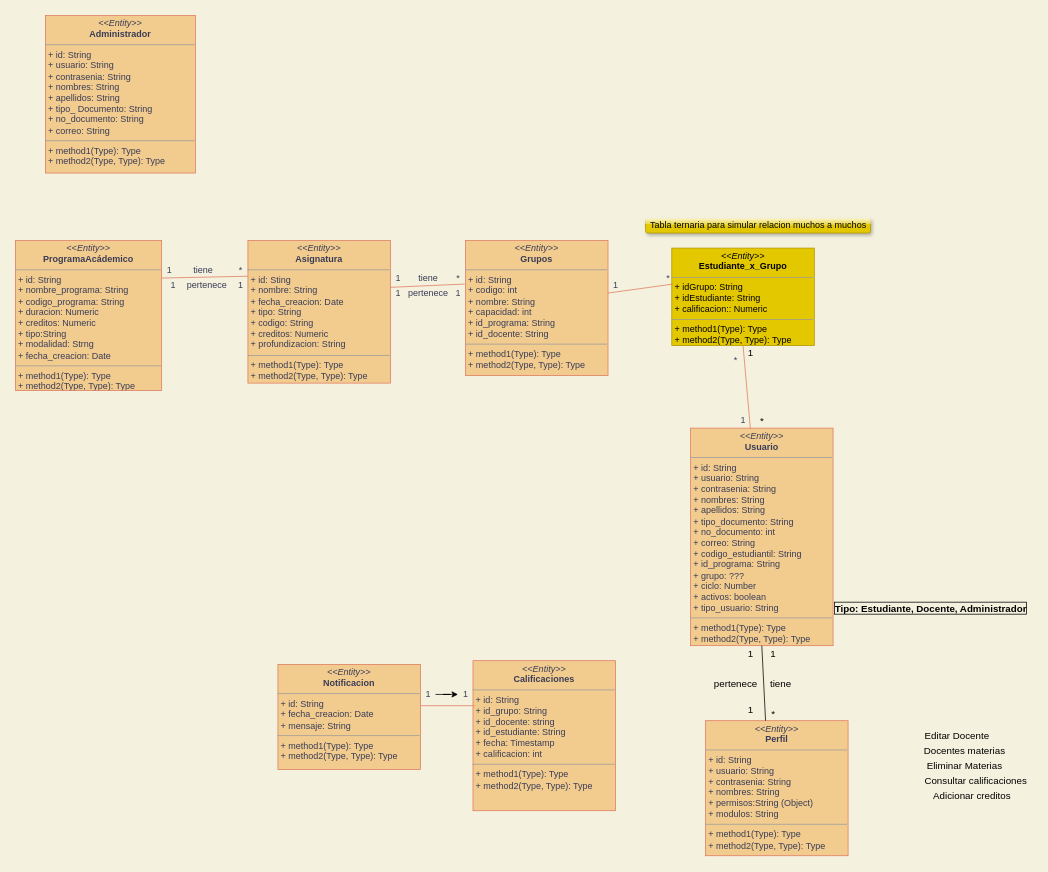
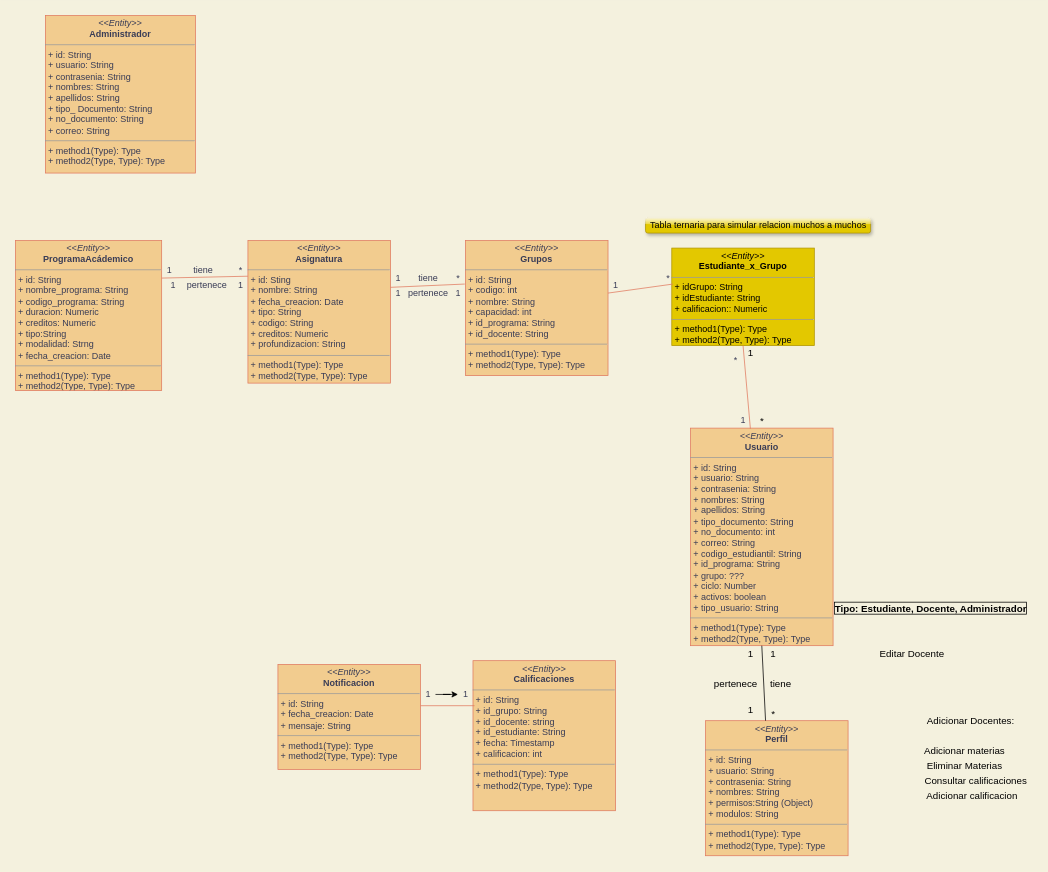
+ <mxCell id="42" value="Adicionar Docentes:&amp;nbsp;" style="text;html=1;align=center;verticalAlign=middle;resizable=0;points=[];autosize=1;strokeColor=none;fontSize=13;fontColor=#000000;" vertex="1" parent="1"><mxGeometry x="1225" y="950" width="140" height="20" as="geometry" /></mxCell>
- <mxCell id="43" value="Editar Docente" style="text;html=1;align=center;verticalAlign=middle;resizable=0;points=[];autosize=1;strokeColor=none;fontSize=13;fontColor=#000000;" vertex="1" parent="1"><mxGeometry x="1225" y="970" width="100" height="20" as="geometry" /></mxCell>
+ <mxCell id="43" value="Editar Docente" style="text;html=1;align=center;verticalAlign=middle;resizable=0;points=[];autosize=1;strokeColor=none;fontSize=13;fontColor=#000000;" vertex="1" parent="1"><mxGeometry x="1165" y="860" width="100" height="20" as="geometry" /></mxCell>
- <mxCell id="44" value="Docentes materias" style="text;html=1;align=center;verticalAlign=middle;resizable=0;points=[];autosize=1;strokeColor=none;fontSize=13;fontColor=#000000;" vertex="1" parent="1"><mxGeometry x="1225" y="990" width="120" height="20" as="geometry" /></mxCell>
+ <mxCell id="44" value="Adicionar materias" style="text;html=1;align=center;verticalAlign=middle;resizable=0;points=[];autosize=1;strokeColor=none;fontSize=13;fontColor=#000000;" vertex="1" parent="1"><mxGeometry x="1225" y="990" width="120" height="20" as="geometry" /></mxCell>
- <mxCell id="51" value="Adicionar creditos" style="text;html=1;align=center;verticalAlign=middle;resizable=0;points=[];autosize=1;strokeColor=none;fontSize=13;fontColor=#000000;" vertex="1" parent="1"><mxGeometry x="1225" y="1050" width="140" height="20" as="geometry" /></mxCell>
+ <mxCell id="51" value="Adicionar calificacion" style="text;html=1;align=center;verticalAlign=middle;resizable=0;points=[];autosize=1;strokeColor=none;fontSize=13;fontColor=#000000;" vertex="1" parent="1"><mxGeometry x="1225" y="1050" width="140" height="20" as="geometry" /></mxCell>
